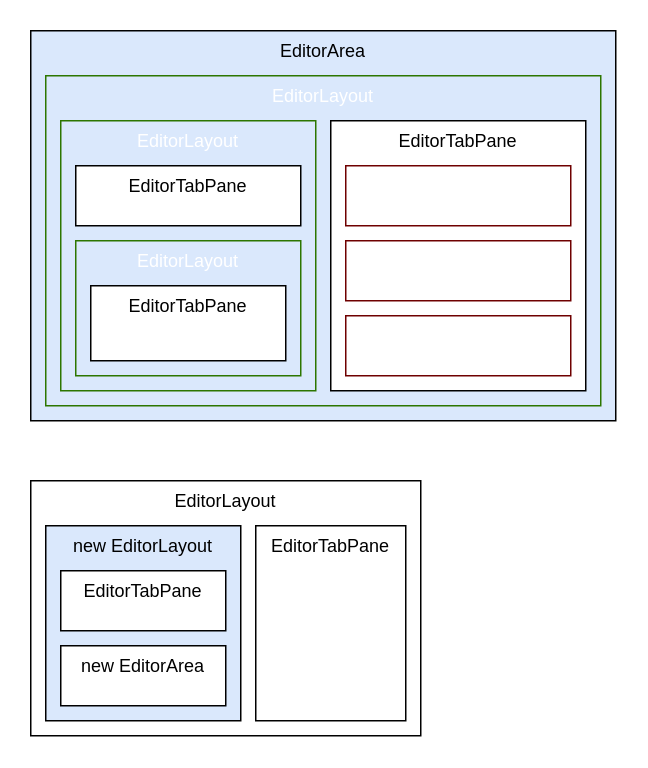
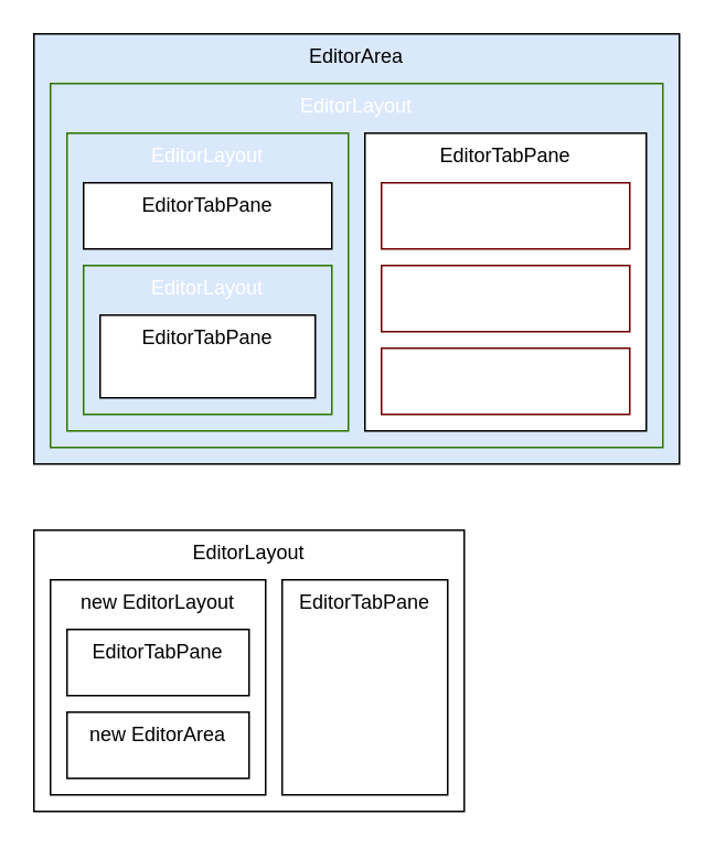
- <mxCell id="8" value="new EditorLayout" style="rounded=0;whiteSpace=wrap;html=1;align=center;verticalAlign=top;fillColor=#dae8fc;" parent="1" vertex="1"><mxGeometry x="30" y="350" width="130" height="130" as="geometry" /></mxCell>
+ <mxCell id="8" value="new EditorLayout" style="rounded=0;whiteSpace=wrap;html=1;align=center;verticalAlign=top;" parent="1" vertex="1"><mxGeometry x="30" y="350" width="130" height="130" as="geometry" /></mxCell>
